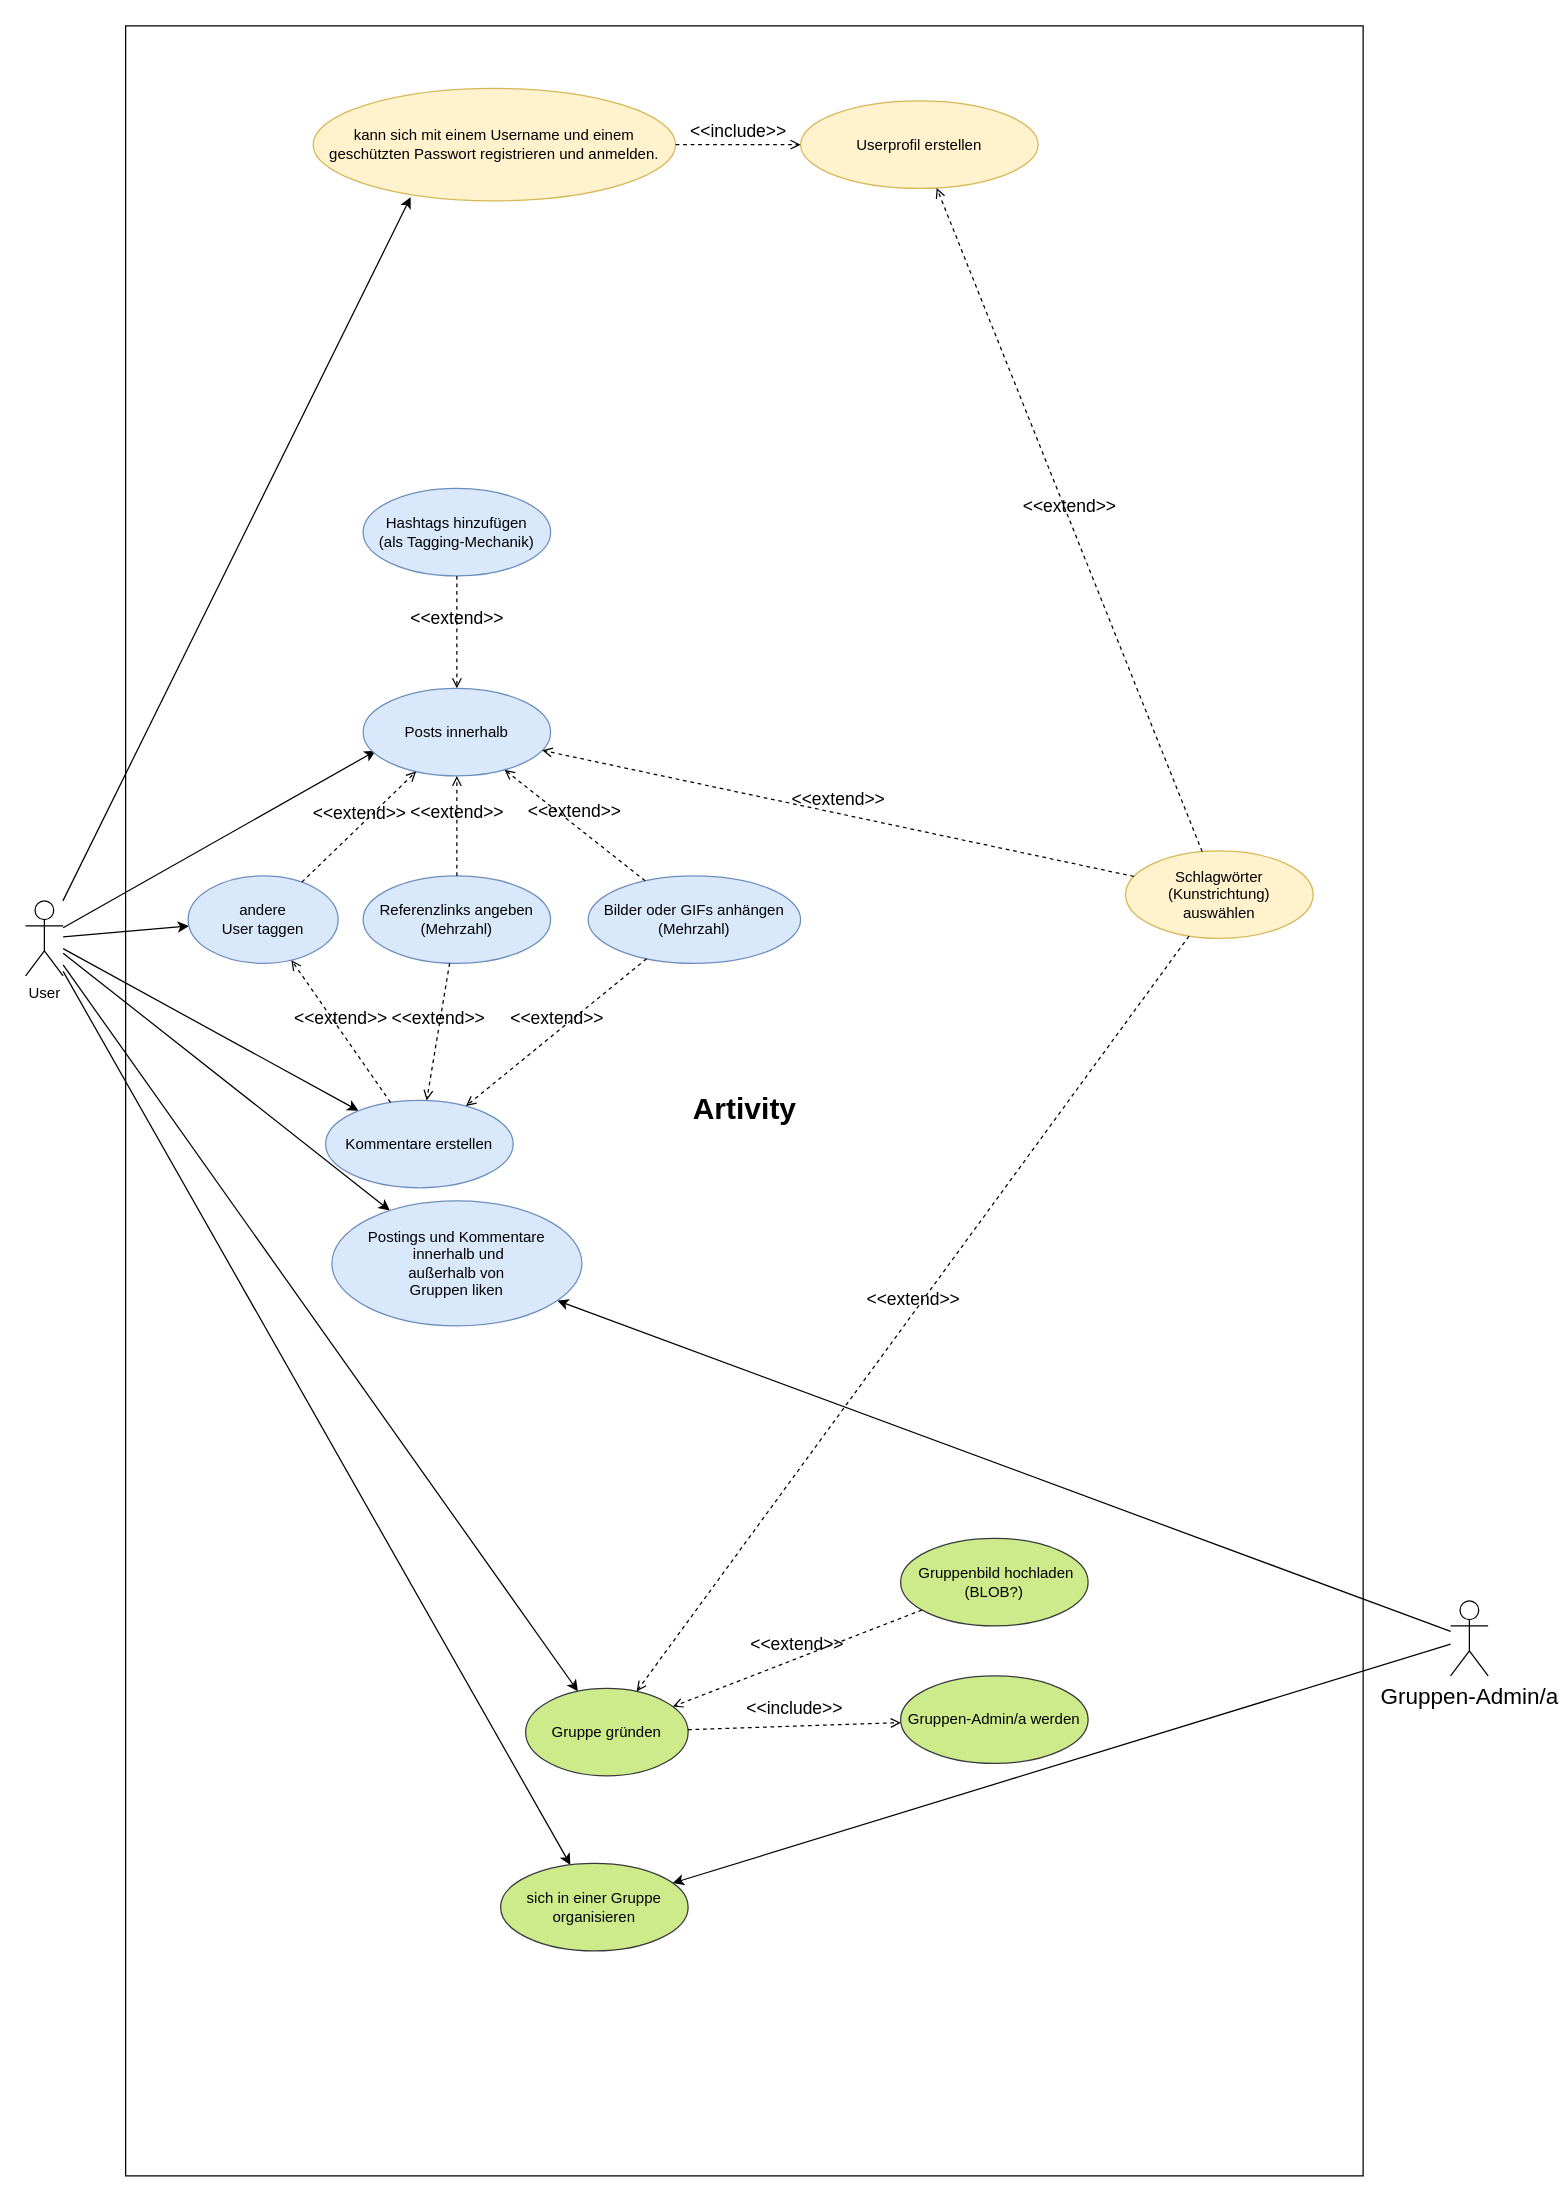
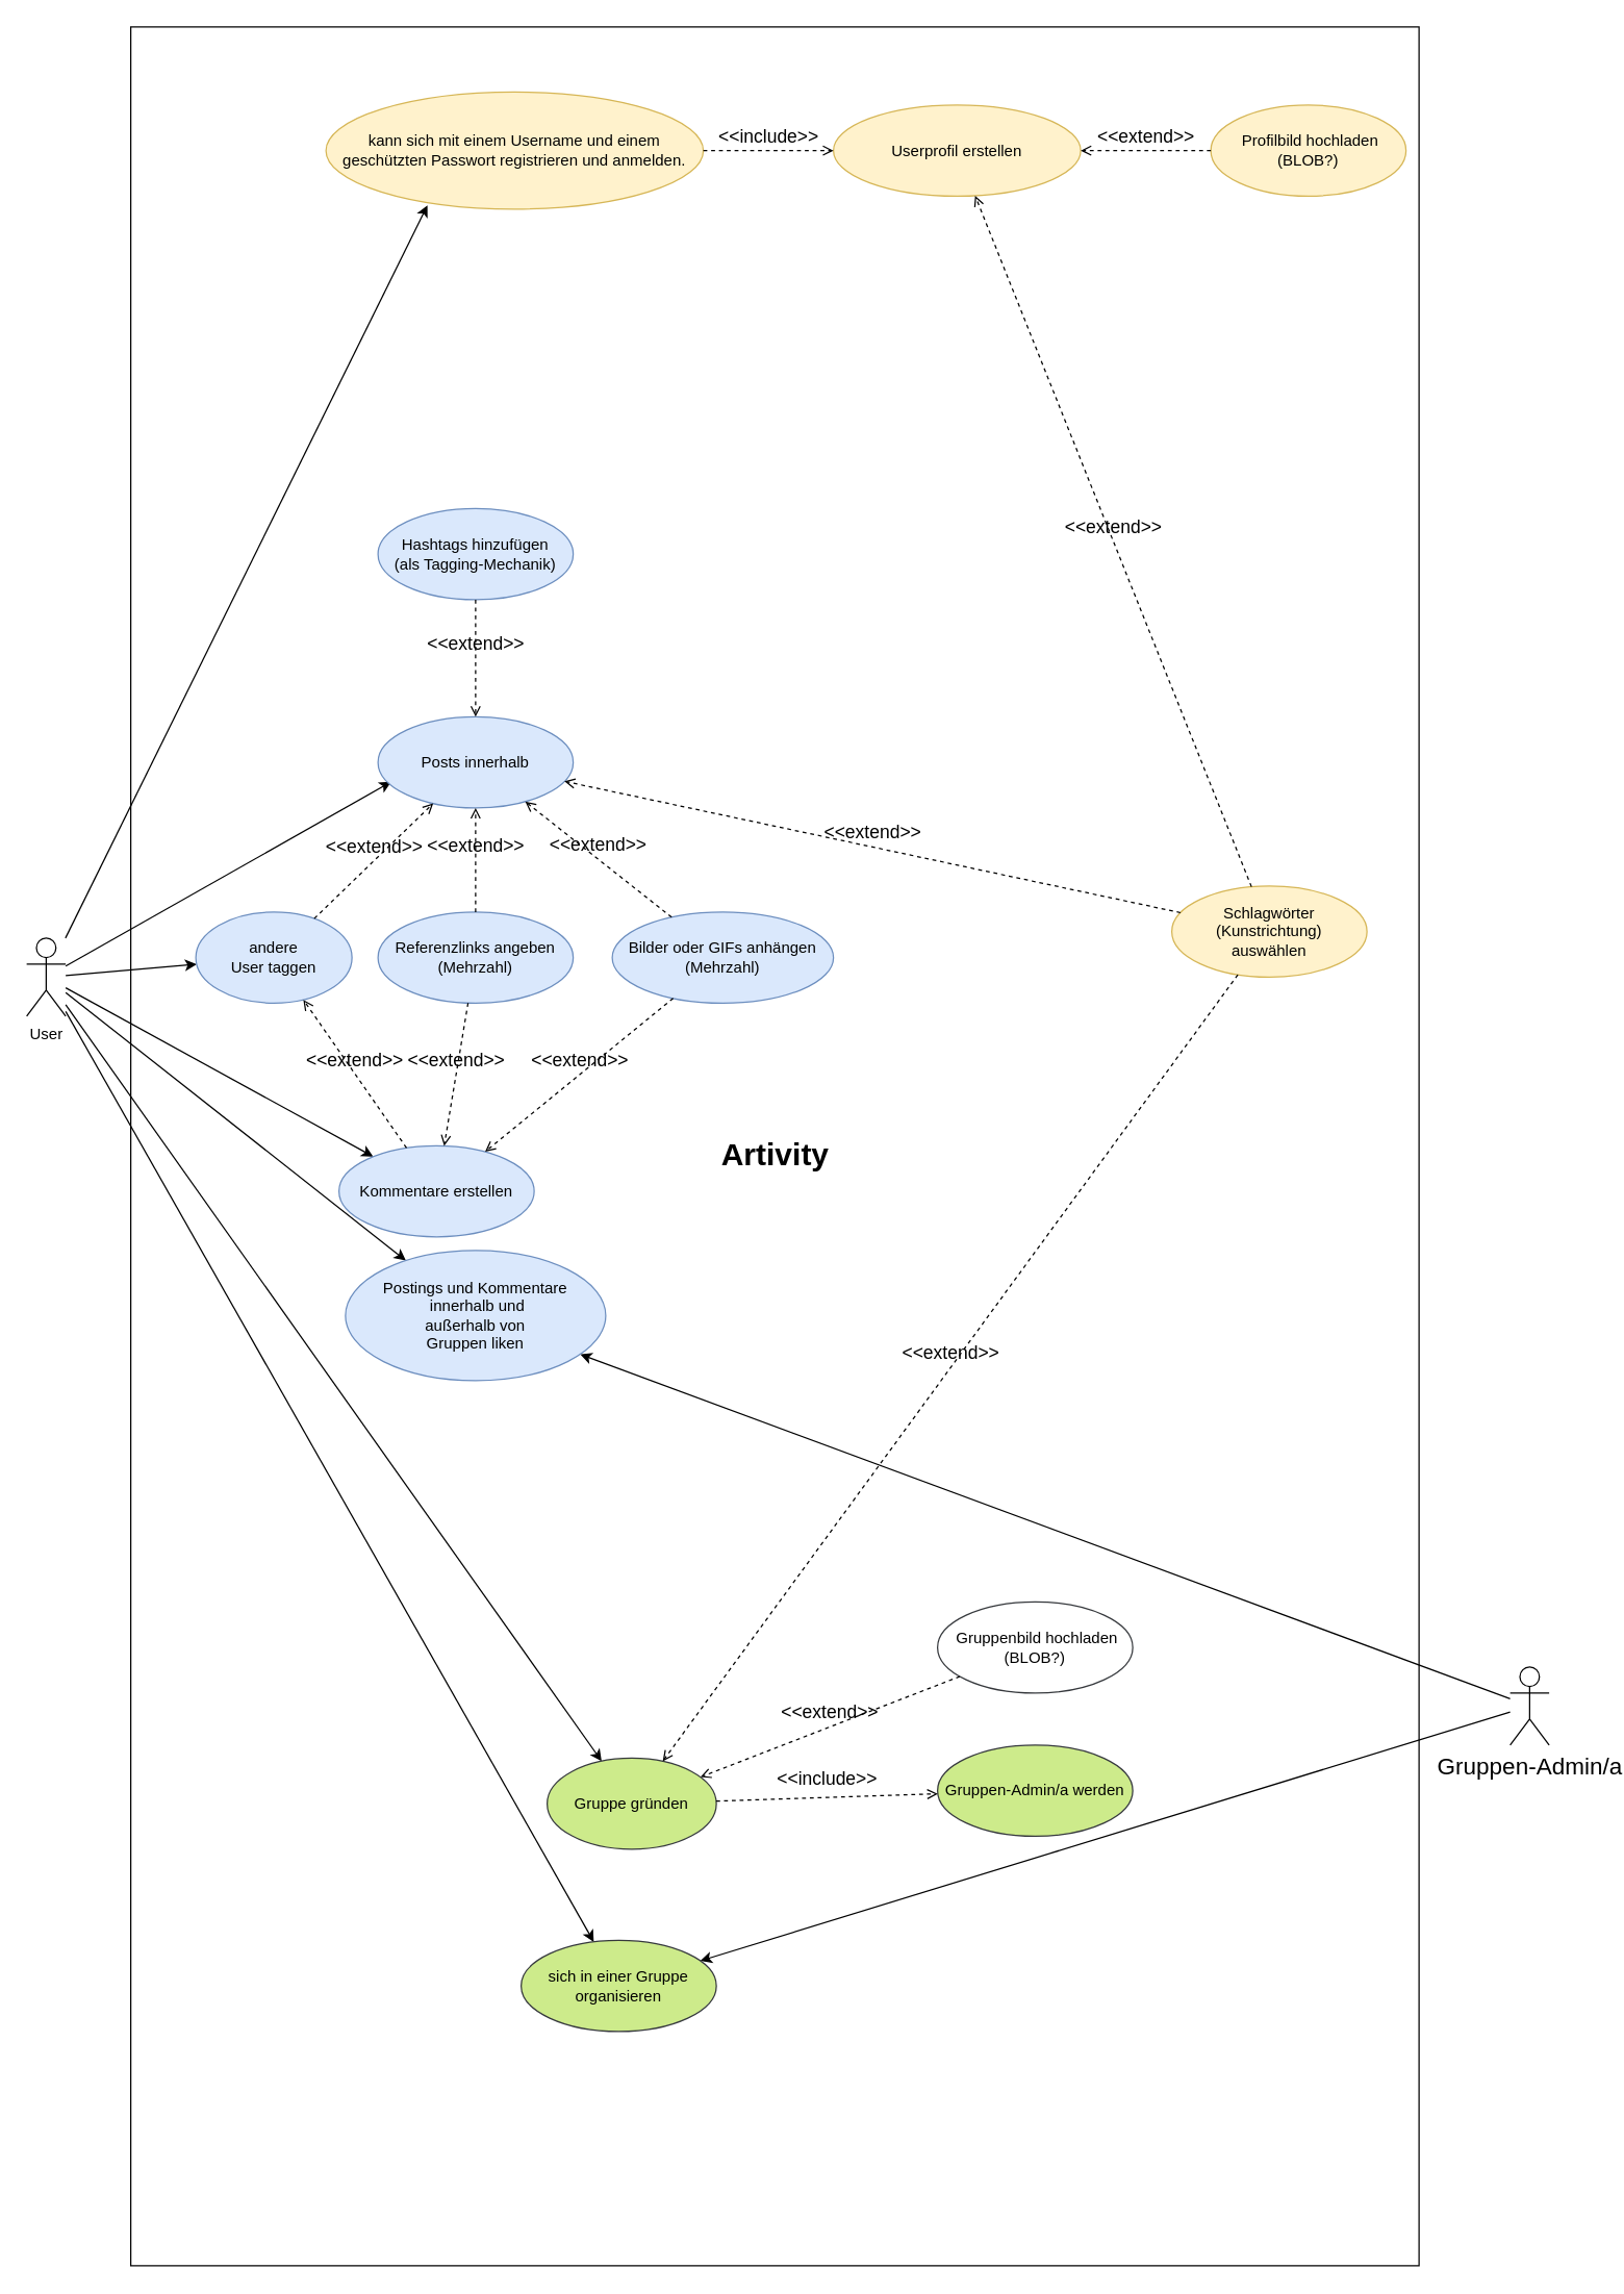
+ <mxCell id="36" value="&amp;lt;&amp;lt;extend&amp;gt;&amp;gt;" style="html=1;verticalAlign=bottom;labelBackgroundColor=none;endArrow=open;endFill=0;dashed=1;fontSize=14;" parent="1" source="17" target="11" edge="1"><mxGeometry width="160" relative="1" as="geometry"><mxPoint x="480" y="540" as="sourcePoint" /><mxPoint x="640" y="540" as="targetPoint" /></mxGeometry></mxCell>
+ <mxCell id="17" value="&amp;nbsp;Profilbild hochladen&lt;br&gt;(BLOB?)" style="ellipse;whiteSpace=wrap;html=1;fillColor=#fff2cc;strokeColor=#d6b656;" parent="1" vertex="1"><mxGeometry x="930" y="80" width="150" height="70" as="geometry" /></mxCell>
- <mxCell id="26" value="&amp;nbsp;Gruppenbild hochladen&lt;br&gt;(BLOB?)" style="ellipse;whiteSpace=wrap;html=1;fillColor=#cdeb8b;strokeColor=#36393d;" parent="1" vertex="1"><mxGeometry x="720" y="1230" width="150" height="70" as="geometry" /></mxCell>
+ <mxCell id="26" value="&amp;nbsp;Gruppenbild hochladen&lt;br&gt;(BLOB?)" style="ellipse;whiteSpace=wrap;html=1;fillColor=#ffffff;strokeColor=#36393d;" parent="1" vertex="1"><mxGeometry x="720" y="1230" width="150" height="70" as="geometry" /></mxCell>
